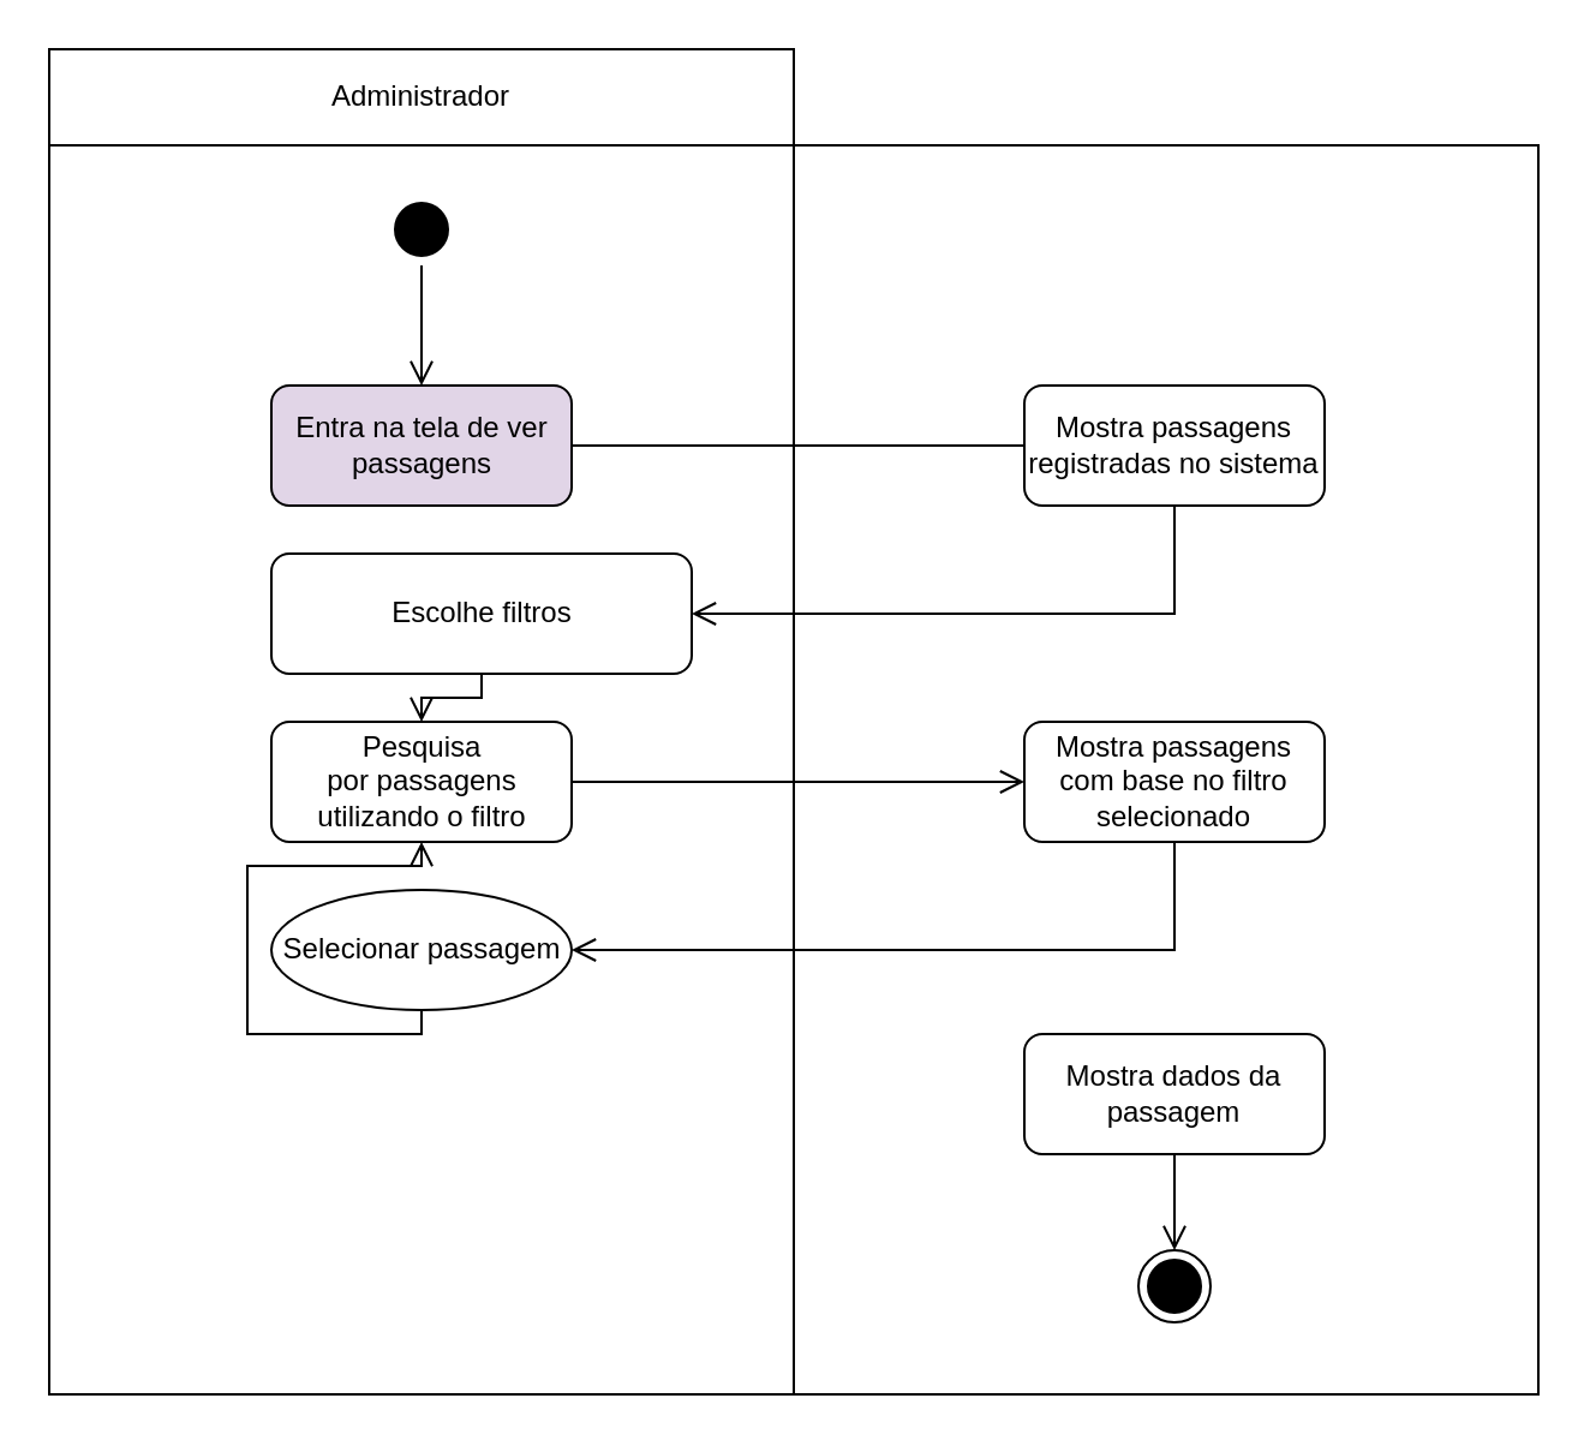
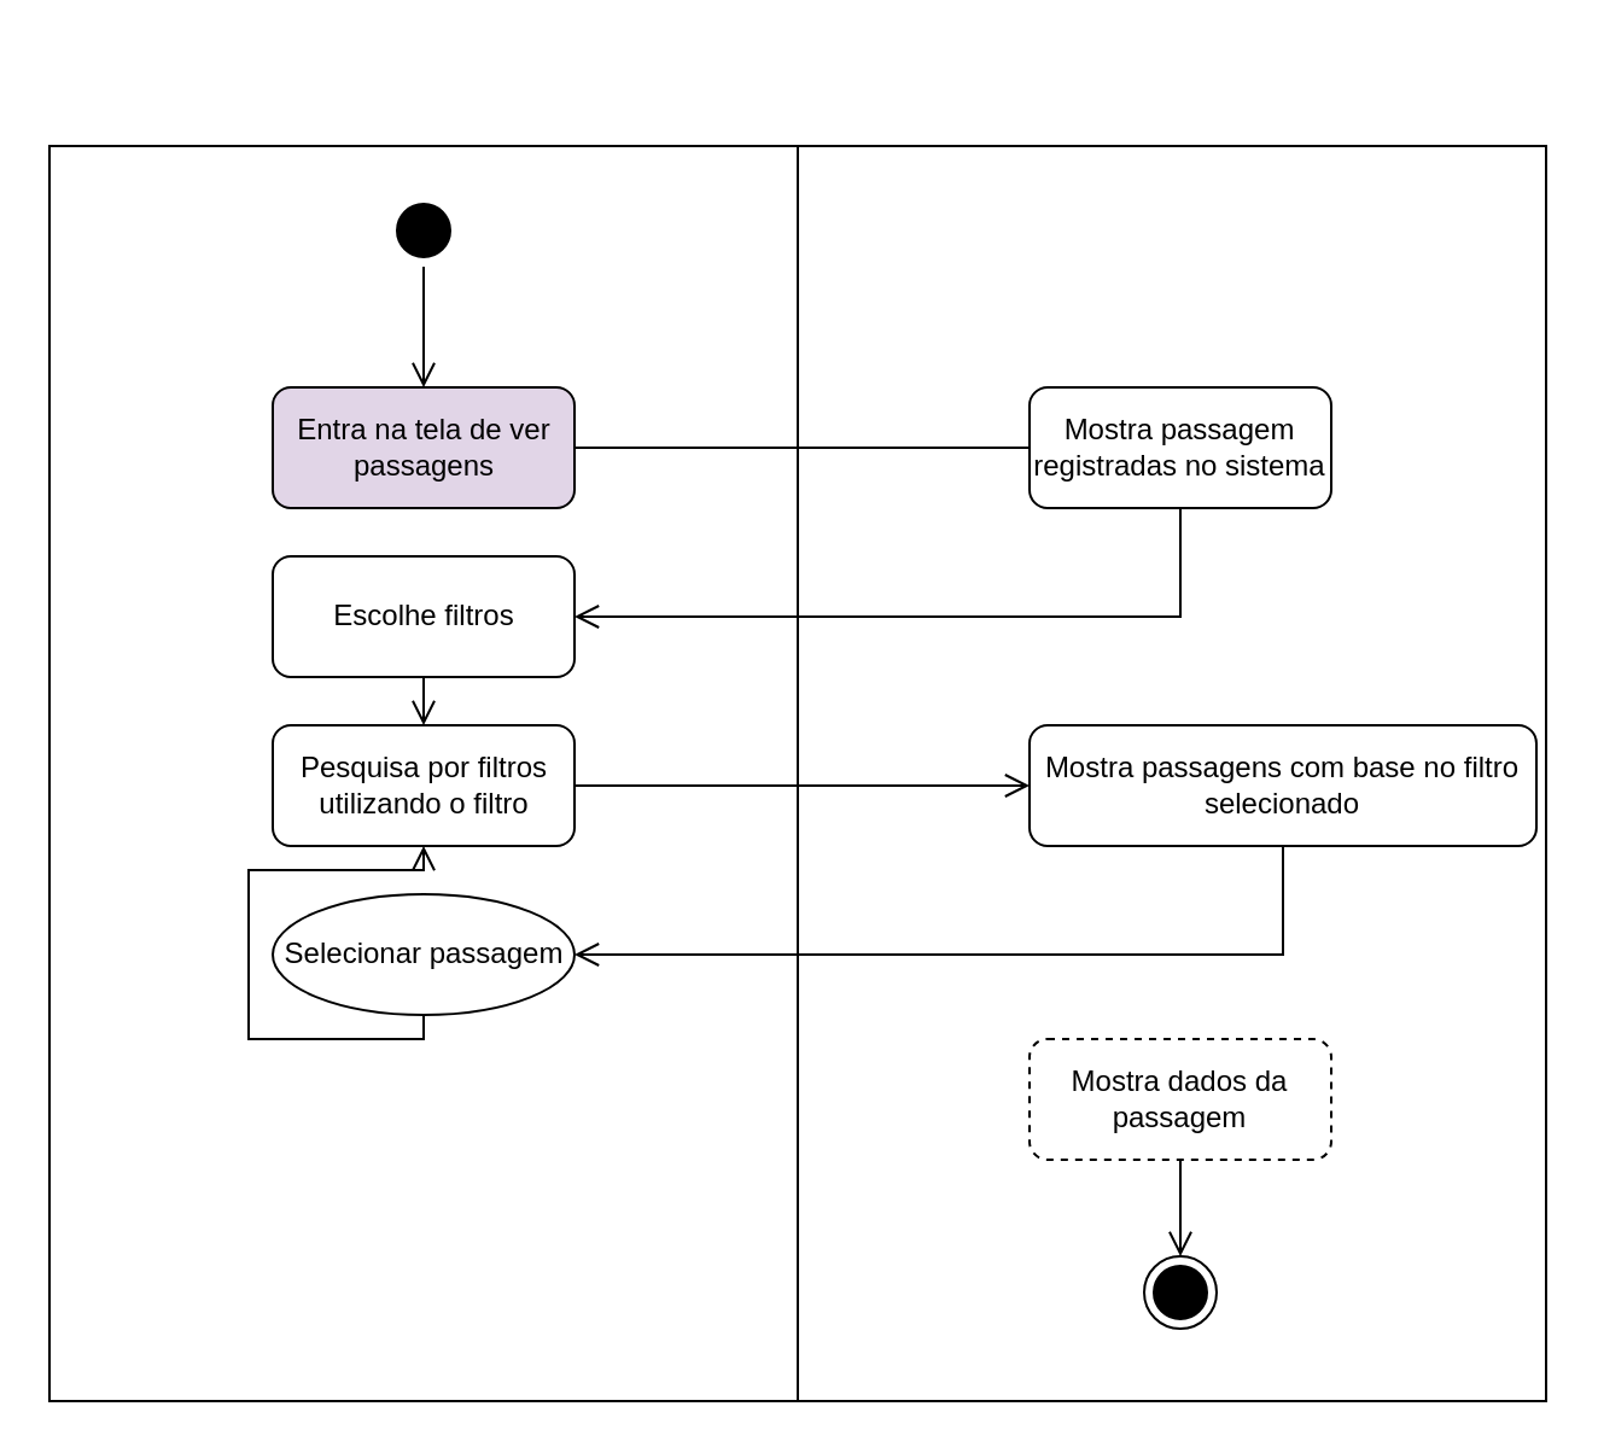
- <mxCell id="4" value="Administrador" style="rounded=0;whiteSpace=wrap;html=1;" parent="1" vertex="1"><mxGeometry x="20" y="20" width="310" height="40" as="geometry" /></mxCell>
- <mxCell id="8" value="Mostra passagens registradas no sistema" style="rounded=1;whiteSpace=wrap;html=1;" parent="1" vertex="1"><mxGeometry x="426" y="160" width="125" height="50" as="geometry" /></mxCell>
+ <mxCell id="8" value="Mostra passagem registradas no sistema" style="rounded=1;whiteSpace=wrap;html=1;" parent="1" vertex="1"><mxGeometry x="426" y="160" width="125" height="50" as="geometry" /></mxCell>
- <mxCell id="10" value="Escolhe filtros" style="rounded=1;whiteSpace=wrap;html=1;" parent="1" vertex="1"><mxGeometry x="112.5" y="230" width="175" height="50" as="geometry" /></mxCell>
+ <mxCell id="10" value="Escolhe filtros" style="rounded=1;whiteSpace=wrap;html=1;" parent="1" vertex="1"><mxGeometry x="112.5" y="230" width="125" height="50" as="geometry" /></mxCell>
- <mxCell id="16" value="Pesquisa por&amp;nbsp;passagens utilizando o filtro" style="rounded=1;whiteSpace=wrap;html=1;" parent="1" vertex="1"><mxGeometry x="112.5" y="300" width="125" height="50" as="geometry" /></mxCell>
+ <mxCell id="16" value="Pesquisa por&amp;nbsp;filtros utilizando o filtro" style="rounded=1;whiteSpace=wrap;html=1;" parent="1" vertex="1"><mxGeometry x="112.5" y="300" width="125" height="50" as="geometry" /></mxCell>
- <mxCell id="12" value="Mostra&amp;nbsp;passagens com base no filtro selecionado" style="rounded=1;whiteSpace=wrap;html=1;" parent="1" vertex="1"><mxGeometry x="426" y="300" width="125" height="50" as="geometry" /></mxCell>
+ <mxCell id="12" value="Mostra&amp;nbsp;passagens com base no filtro selecionado" style="rounded=1;whiteSpace=wrap;html=1;" parent="1" vertex="1"><mxGeometry x="426" y="300" width="210" height="50" as="geometry" /></mxCell>
- <mxCell id="19" value="Mostra dados da passagem" style="rounded=1;whiteSpace=wrap;html=1;" parent="1" vertex="1"><mxGeometry x="426" y="430" width="125" height="50" as="geometry" /></mxCell>
+ <mxCell id="19" value="Mostra dados da passagem" style="rounded=1;whiteSpace=wrap;html=1;dashed=1;" parent="1" vertex="1"><mxGeometry x="426" y="430" width="125" height="50" as="geometry" /></mxCell>
